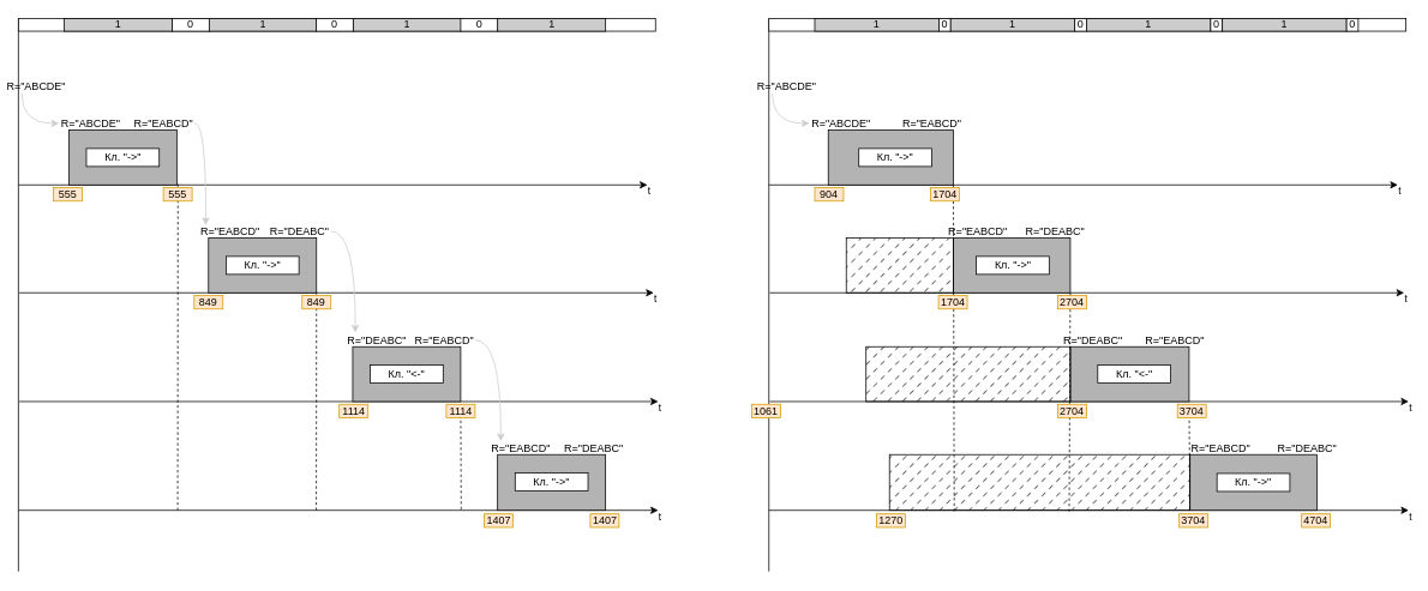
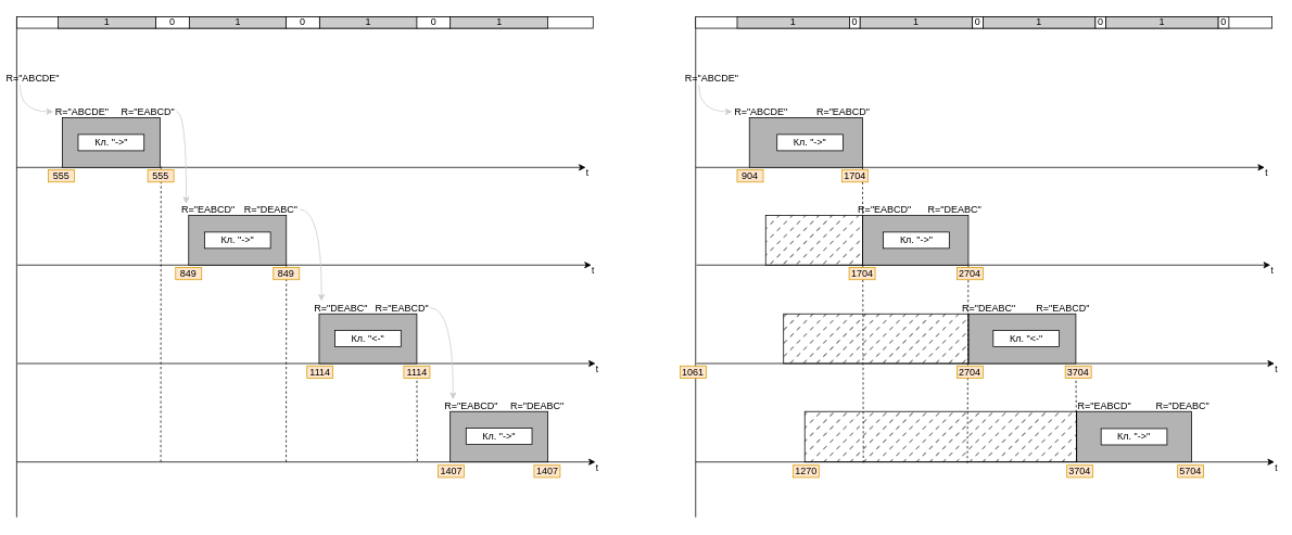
- <mxCell id="79" value="4704" style="text;html=1;align=center;verticalAlign=middle;whiteSpace=wrap;rounded=0;fillColor=#ffe6cc;strokeColor=#d79b00;" vertex="1" parent="1"><mxGeometry x="1446" y="571" width="32" height="15" as="geometry" /></mxCell>
+ <mxCell id="79" value="5704" style="text;html=1;align=center;verticalAlign=middle;whiteSpace=wrap;rounded=0;fillColor=#ffe6cc;strokeColor=#d79b00;" vertex="1" parent="1"><mxGeometry x="1446" y="571" width="32" height="15" as="geometry" /></mxCell>
